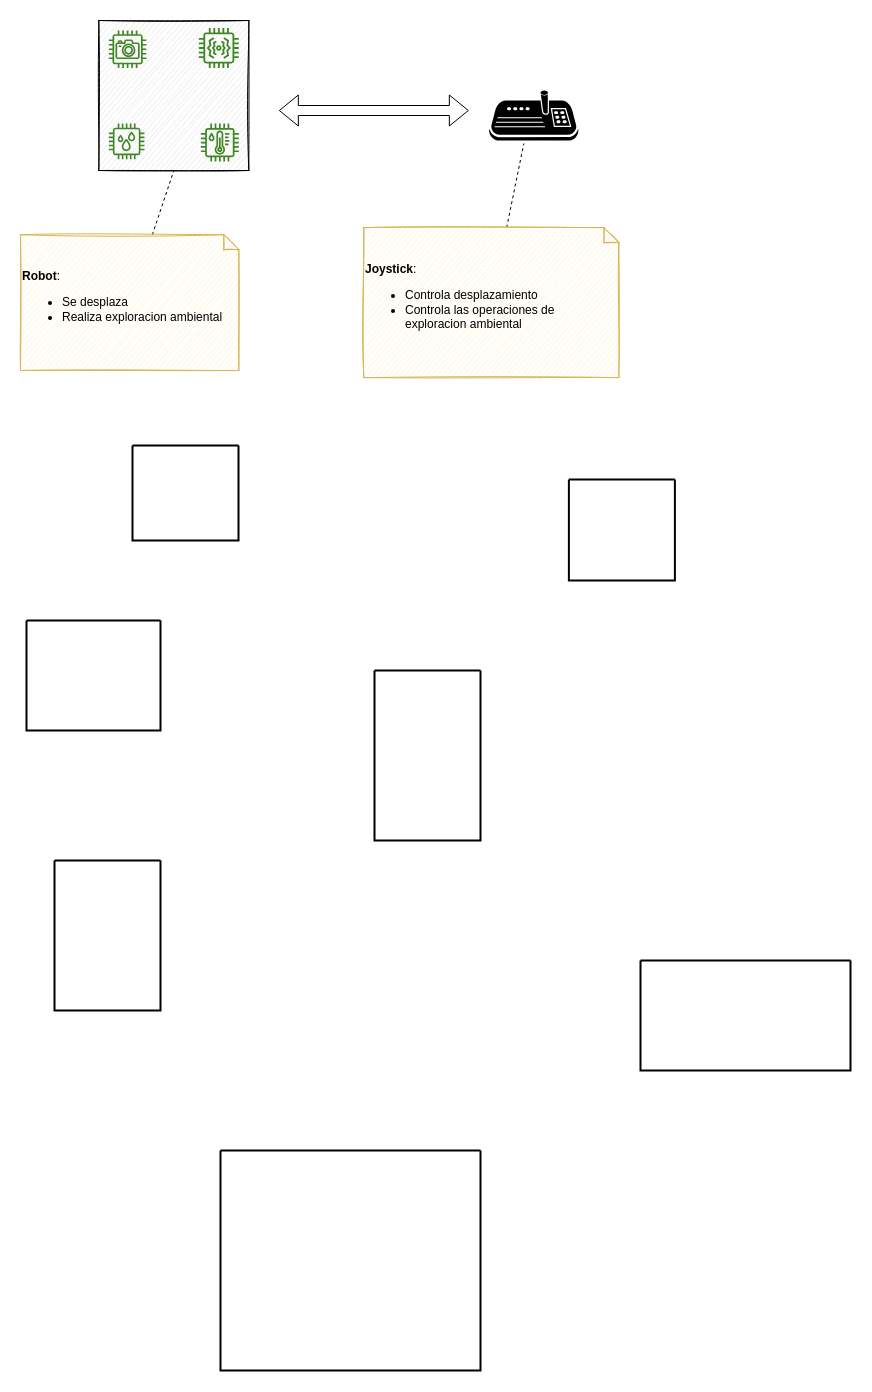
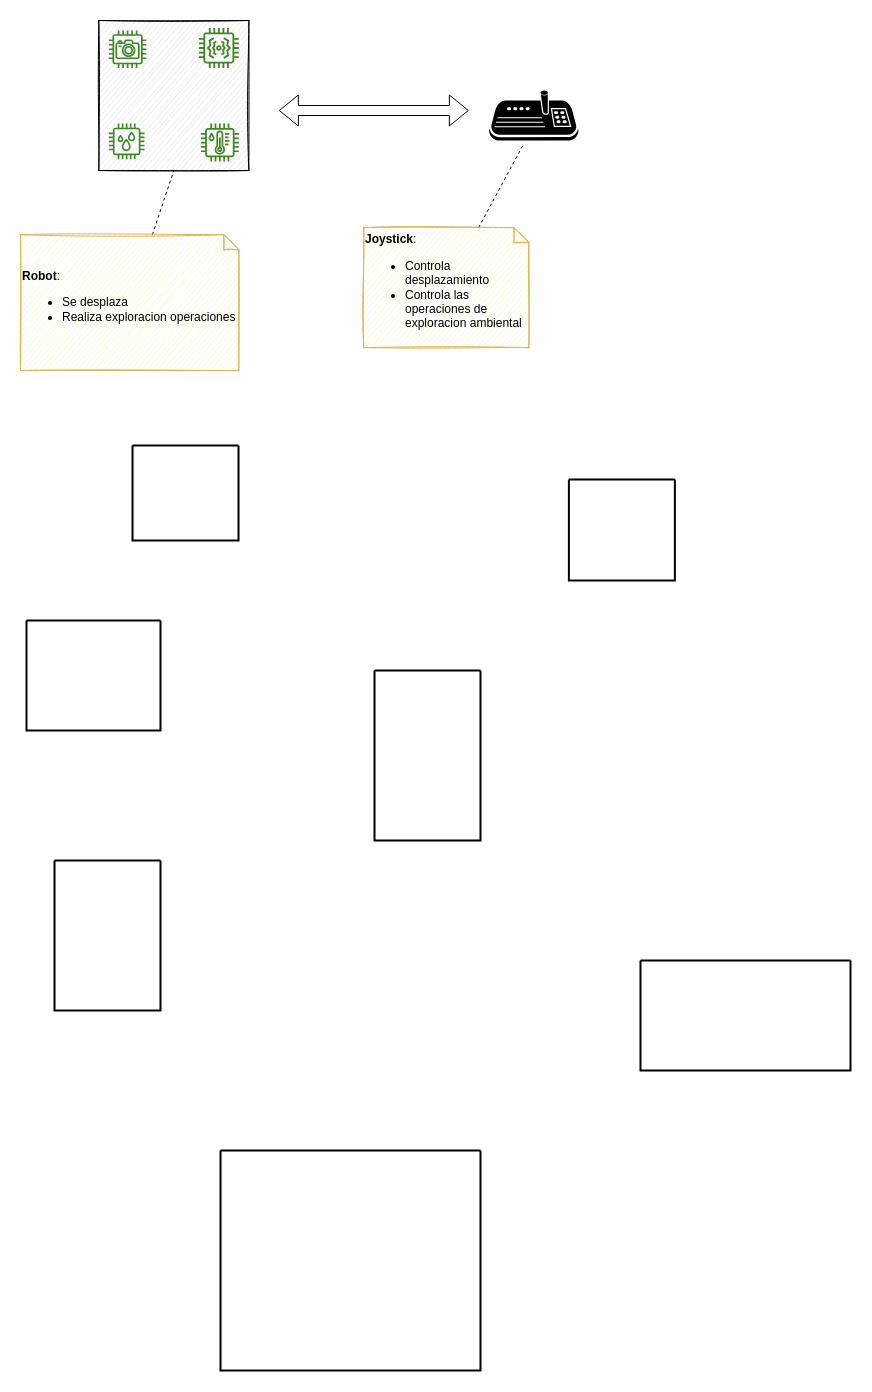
- <mxCell id="4" value="&lt;b&gt;Robot&lt;/b&gt;:&lt;br&gt;&lt;ul&gt;&lt;li&gt;Se desplaza&lt;/li&gt;&lt;li&gt;&lt;span&gt;Realiza exploracion ambiental&lt;/span&gt;&lt;br&gt;&lt;/li&gt;&lt;/ul&gt;" style="shape=note;whiteSpace=wrap;html=1;backgroundOutline=1;darkOpacity=0.05;sketch=1;strokeColor=#d6b656;fillColor=#fff2cc;size=15;align=left;" parent="1" vertex="1"><mxGeometry x="20" y="234.26" width="218.34" height="135.75" as="geometry" /></mxCell>
+ <mxCell id="4" value="&lt;b&gt;Robot&lt;/b&gt;:&lt;br&gt;&lt;ul&gt;&lt;li&gt;Se desplaza&lt;/li&gt;&lt;li&gt;&lt;span&gt;Realiza exploracion operaciones&lt;/span&gt;&lt;br&gt;&lt;/li&gt;&lt;/ul&gt;" style="shape=note;whiteSpace=wrap;html=1;backgroundOutline=1;darkOpacity=0.05;sketch=1;strokeColor=#d6b656;fillColor=#fff2cc;size=15;align=left;" parent="1" vertex="1"><mxGeometry x="20" y="234.26" width="218.34" height="135.75" as="geometry" /></mxCell>
- <mxCell id="14" value="&lt;b&gt;Joystick&lt;/b&gt;:&lt;br&gt;&lt;ul&gt;&lt;li&gt;Controla desplazamiento&lt;/li&gt;&lt;li&gt;&lt;span&gt;Controla las operaciones de exploracion ambiental&lt;/span&gt;&lt;br&gt;&lt;/li&gt;&lt;/ul&gt;" style="shape=note;whiteSpace=wrap;html=1;backgroundOutline=1;darkOpacity=0.05;sketch=1;strokeColor=#d6b656;fillColor=#fff2cc;size=15;align=left;" parent="1" vertex="1"><mxGeometry x="363.34" y="227.13" width="255" height="150" as="geometry" /></mxCell>
+ <mxCell id="14" value="&lt;b&gt;Joystick&lt;/b&gt;:&lt;br&gt;&lt;ul&gt;&lt;li&gt;Controla desplazamiento&lt;/li&gt;&lt;li&gt;&lt;span&gt;Controla las operaciones de exploracion ambiental&lt;/span&gt;&lt;br&gt;&lt;/li&gt;&lt;/ul&gt;" style="shape=note;whiteSpace=wrap;html=1;backgroundOutline=1;darkOpacity=0.05;sketch=1;strokeColor=#d6b656;fillColor=#fff2cc;size=15;align=left;" parent="1" vertex="1"><mxGeometry x="363.34" y="227.13" width="165" height="120" as="geometry" /></mxCell>
